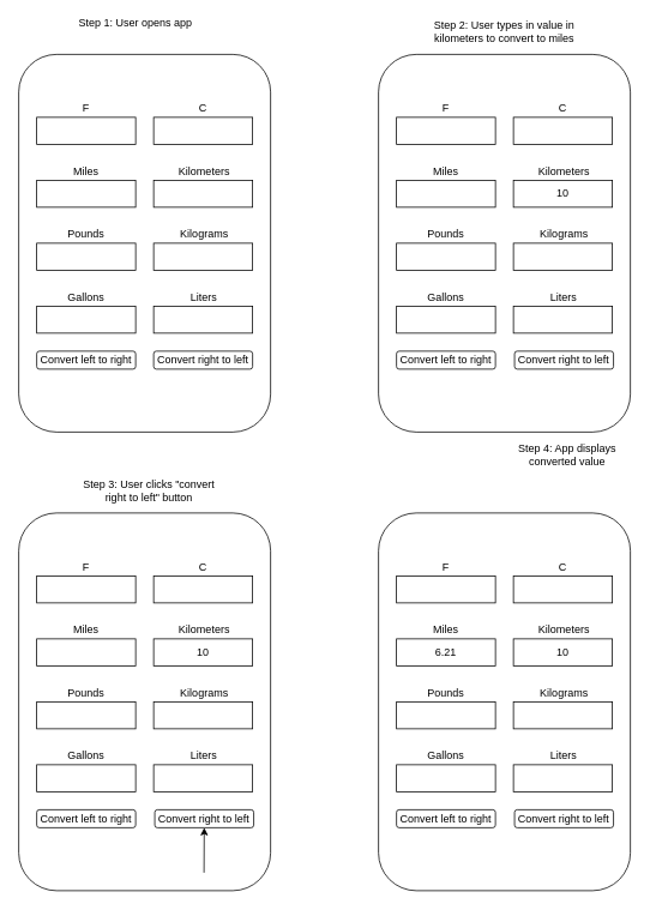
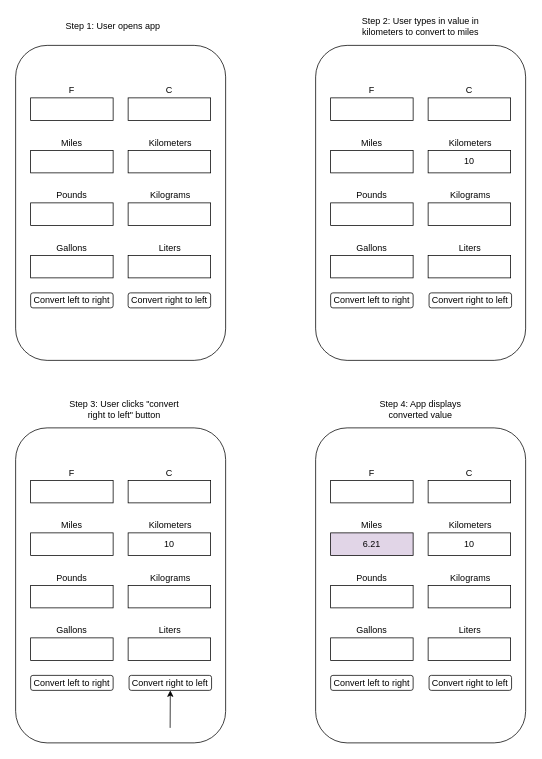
- <mxCell id="20" value="Step 1: User opens app" style="text;html=1;strokeColor=none;fillColor=none;align=center;verticalAlign=middle;whiteSpace=wrap;rounded=0;" parent="1" vertex="1"><mxGeometry x="80" y="10" width="140" height="30" as="geometry" /></mxCell>
+ <mxCell id="20" value="Step 1: User opens app" style="text;html=1;strokeColor=none;fillColor=none;align=center;verticalAlign=middle;whiteSpace=wrap;rounded=0;" parent="1" vertex="1"><mxGeometry x="80" y="20" width="140" height="30" as="geometry" /></mxCell>
- <mxCell id="83" value="Step 4: App displays converted value" style="text;html=1;strokeColor=none;fillColor=none;align=center;verticalAlign=middle;whiteSpace=wrap;rounded=0;" parent="1" vertex="1"><mxGeometry x="560" y="490" width="140" height="30" as="geometry" /></mxCell>
+ <mxCell id="83" value="Step 4: App displays converted value" style="text;html=1;strokeColor=none;fillColor=none;align=center;verticalAlign=middle;whiteSpace=wrap;rounded=0;" parent="1" vertex="1"><mxGeometry x="490" y="530" width="140" height="30" as="geometry" /></mxCell>
- <mxCell id="68" value="6.21" style="rounded=0;whiteSpace=wrap;html=1;" parent="1" vertex="1"><mxGeometry x="440" y="710" width="110" height="30" as="geometry" /></mxCell>
+ <mxCell id="68" value="6.21" style="rounded=0;whiteSpace=wrap;html=1;fillColor=#e1d5e7;" parent="1" vertex="1"><mxGeometry x="440" y="710" width="110" height="30" as="geometry" /></mxCell>
